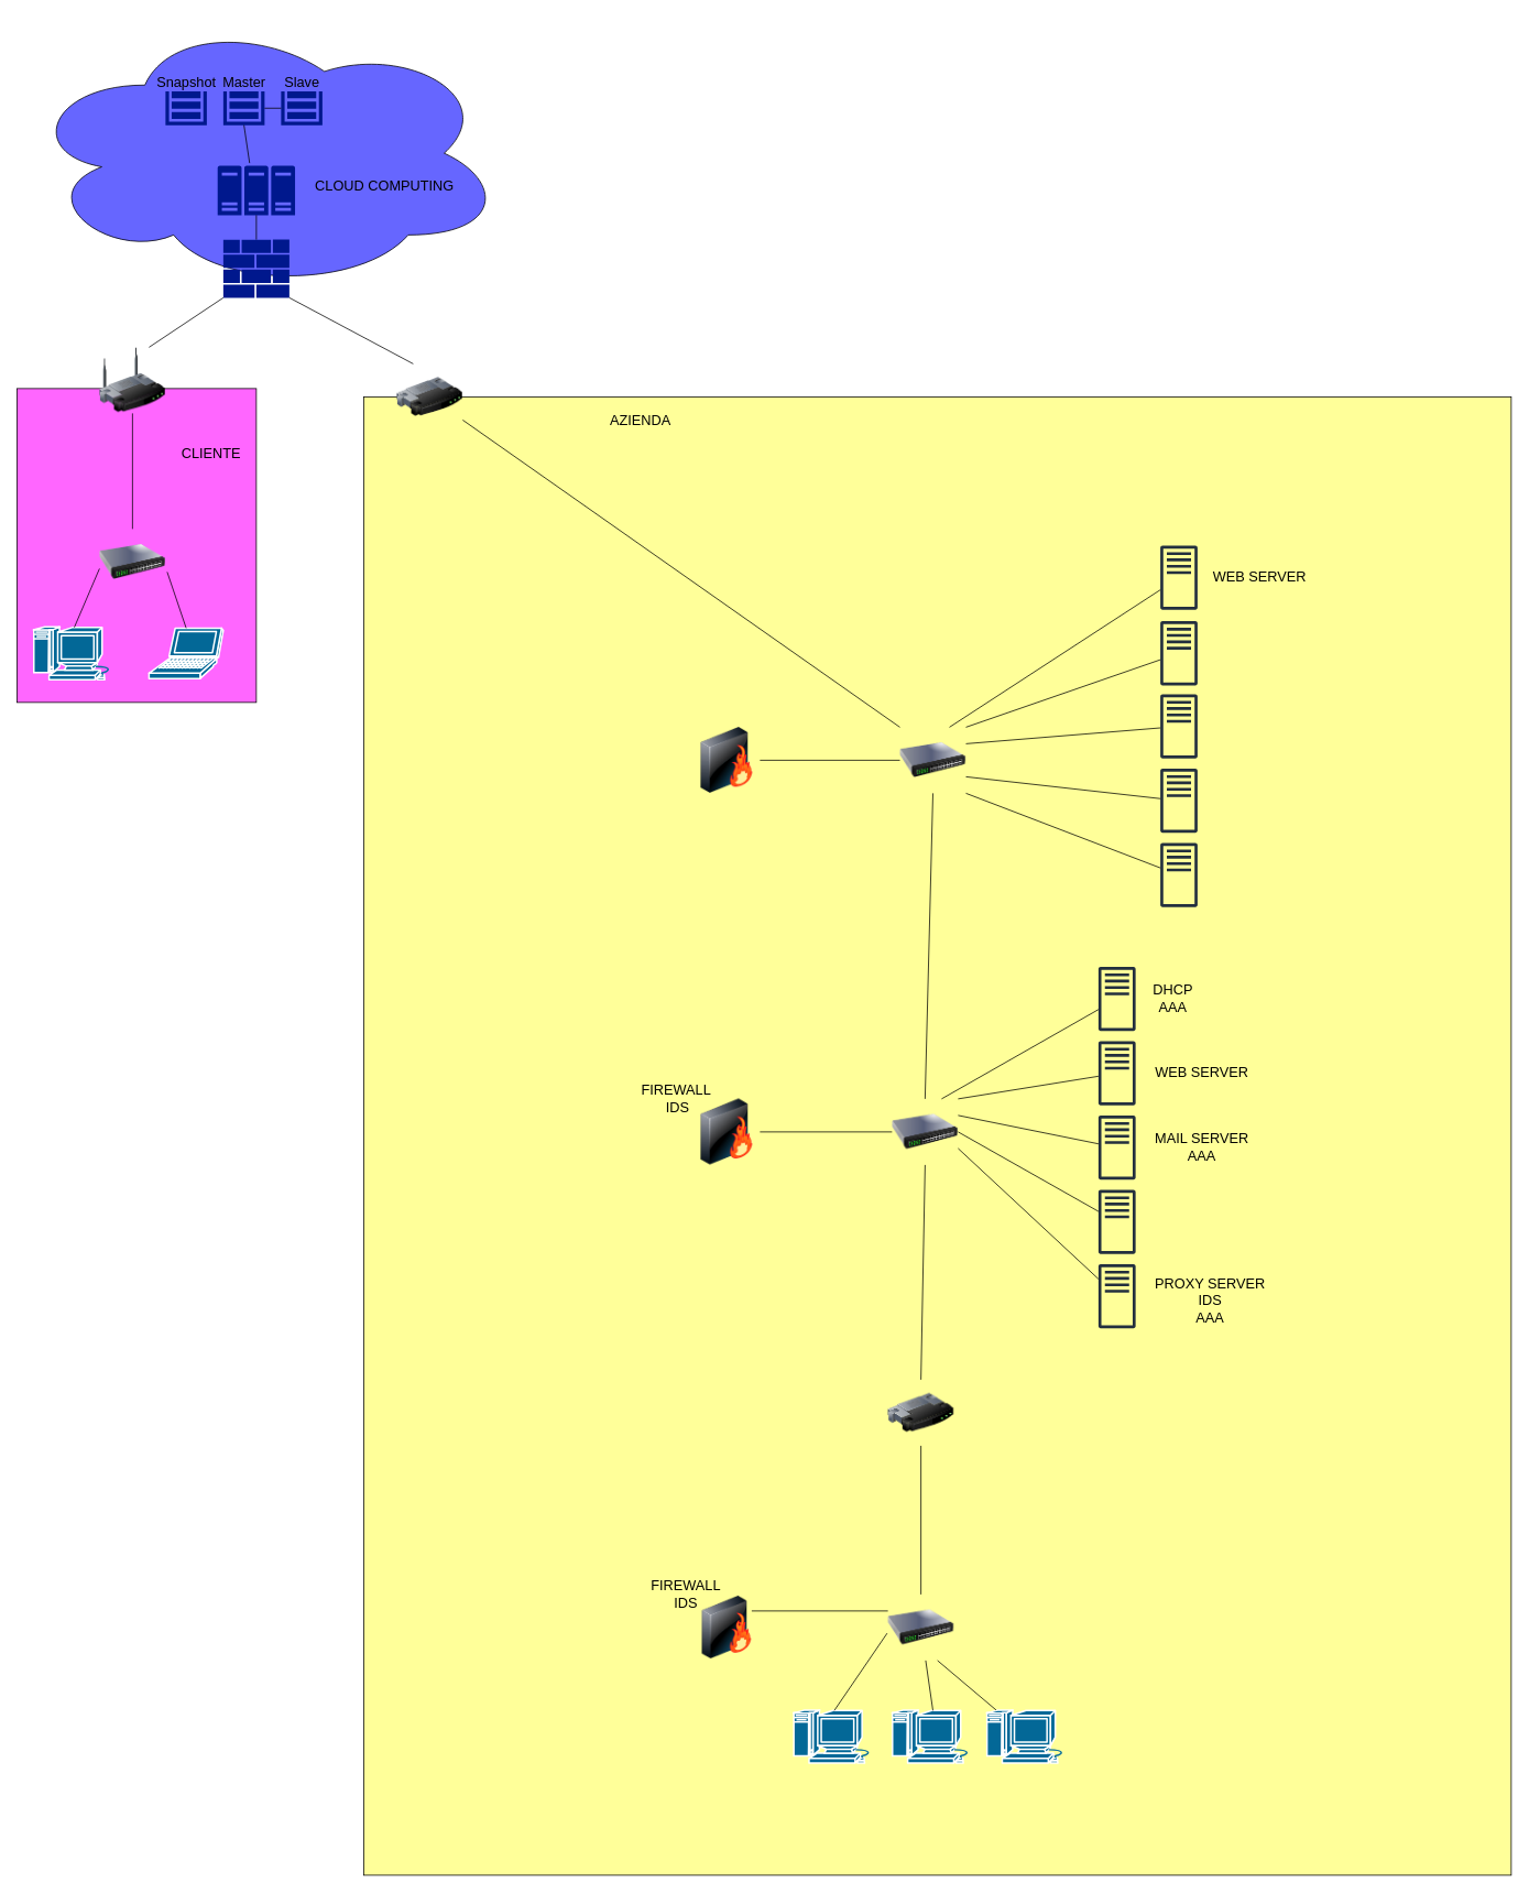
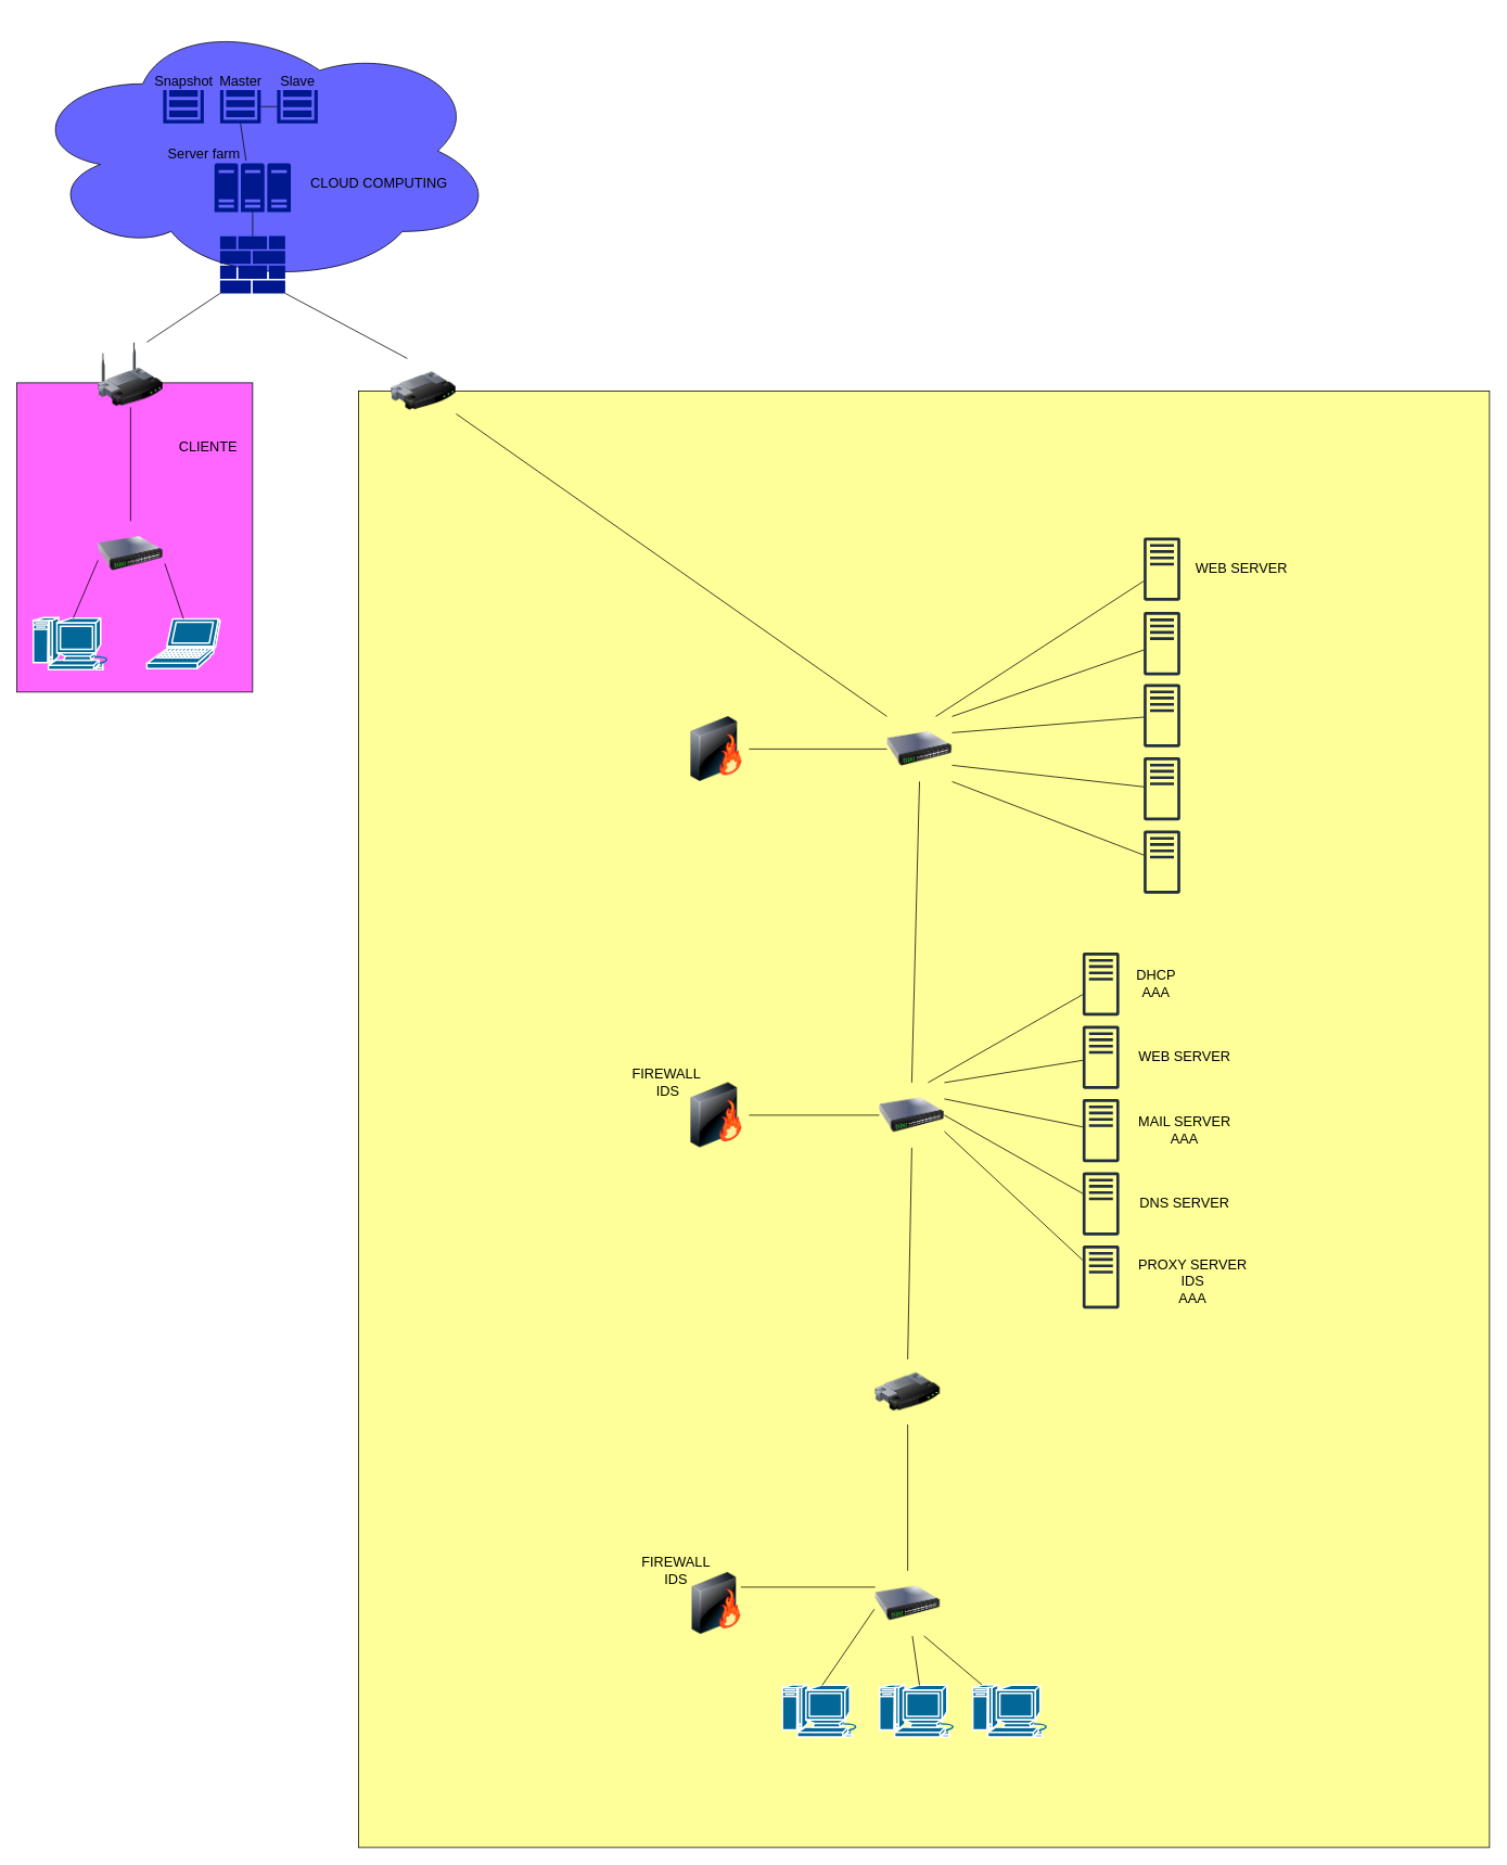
+ <mxCell id="36" value="&lt;font style=&quot;font-size: 17px&quot;&gt;Server farm&lt;/font&gt;" style="text;html=1;resizable=0;autosize=1;align=center;verticalAlign=middle;points=[];fillColor=none;strokeColor=none;rounded=0;" parent="1" vertex="1"><mxGeometry x="200" y="180" width="100" height="20" as="geometry" /></mxCell>
- <mxCell id="33" value="&lt;font style=&quot;font-size: 17px&quot;&gt;AZIENDA&lt;/font&gt;" style="text;html=1;resizable=0;autosize=1;align=center;verticalAlign=middle;points=[];fillColor=none;strokeColor=none;rounded=0;" parent="1" vertex="1"><mxGeometry x="730" y="500" width="90" height="20" as="geometry" /></mxCell>
+ <mxCell id="55" value="&lt;font style=&quot;font-size: 17px&quot;&gt;DNS SERVER&lt;/font&gt;" style="text;html=1;resizable=0;autosize=1;align=center;verticalAlign=middle;points=[];fillColor=none;strokeColor=none;rounded=0;" vertex="1" parent="1"><mxGeometry x="1390" y="1469" width="130" height="20" as="geometry" /></mxCell>
